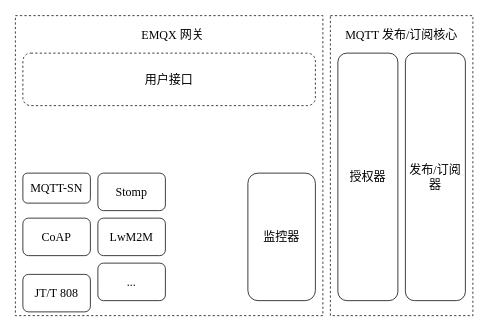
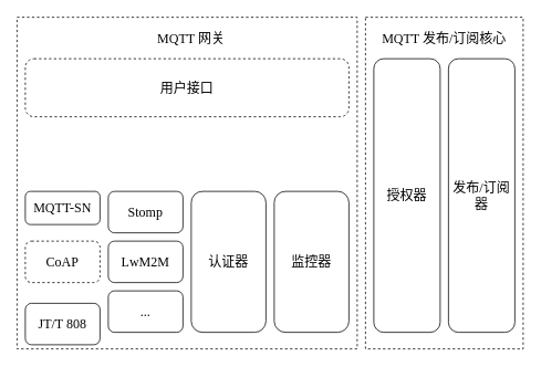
- <mxCell id="15" value="EMQX 网关" style="text;html=1;align=center;verticalAlign=middle;whiteSpace=wrap;rounded=0;fontFamily=Songti SC;fontSize=16;" vertex="1" parent="1"><mxGeometry x="180" y="30" width="100" height="30" as="geometry" /></mxCell>
+ <mxCell id="15" value="MQTT 网关" style="text;html=1;align=center;verticalAlign=middle;whiteSpace=wrap;rounded=0;fontFamily=Songti SC;fontSize=16;" vertex="1" parent="1"><mxGeometry x="180" y="30" width="100" height="30" as="geometry" /></mxCell>
- <mxCell id="8" value="CoAP" style="rounded=1;whiteSpace=wrap;html=1;fontFamily=Songti SC;fontSize=16;" vertex="1" parent="1"><mxGeometry x="30" y="290" width="90" height="50" as="geometry" /></mxCell>
+ <mxCell id="8" value="CoAP" style="rounded=1;whiteSpace=wrap;html=1;fontFamily=Songti SC;fontSize=16;dashed=1;" vertex="1" parent="1"><mxGeometry x="30" y="290" width="90" height="50" as="geometry" /></mxCell>
+ <mxCell id="7" value="认证器" style="rounded=1;whiteSpace=wrap;html=1;fontFamily=Songti SC;fontSize=16;" vertex="1" parent="1"><mxGeometry x="230" y="230" width="90" height="170" as="geometry" /></mxCell>
